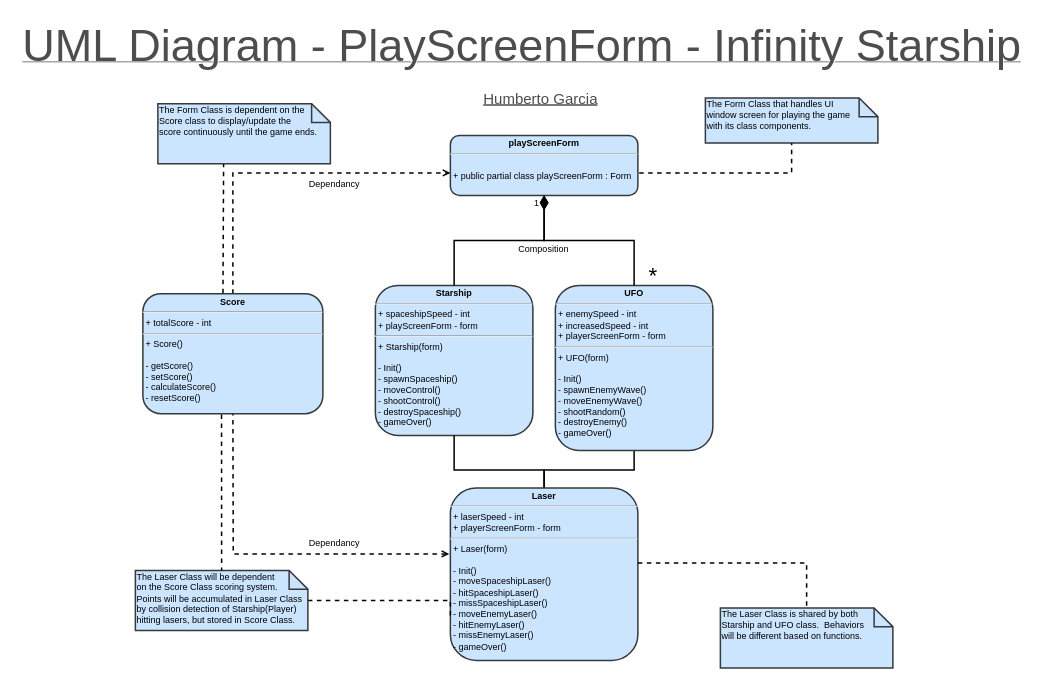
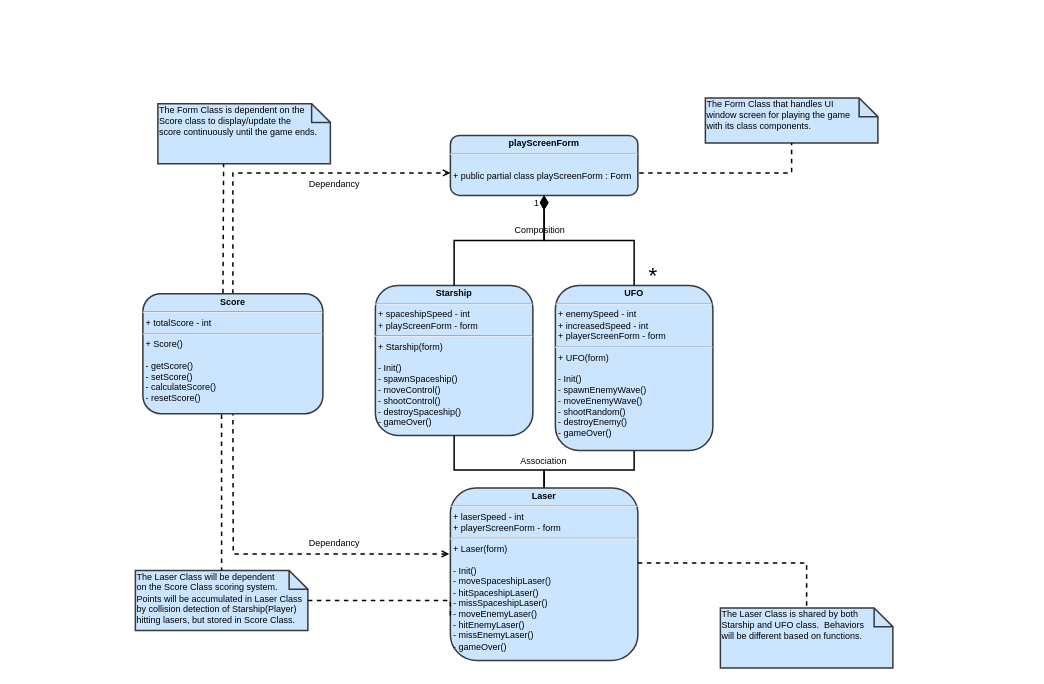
- <mxCell id="23" value="&lt;font style=&quot;font-size: 60px;&quot;&gt;UML Diagram - PlayScreenForm - Infinity Starship&lt;/font&gt;" style="text;html=1;align=center;verticalAlign=middle;resizable=0;points=[];autosize=1;strokeColor=none;fillColor=none;fontSize=12;labelBackgroundColor=none;fontStyle=4;horizontal=1;labelBorderColor=none;spacingTop=0;fontColor=#4D4D4D;" parent="1" vertex="1"><mxGeometry x="20" y="20" width="1350" height="80" as="geometry" /></mxCell>
- <mxCell id="24" value="&lt;font style=&quot;font-size: 20px;&quot;&gt;Humberto Garcia&lt;/font&gt;" style="text;html=1;align=center;verticalAlign=middle;resizable=0;points=[];autosize=1;strokeColor=none;fillColor=none;fontSize=20;labelBackgroundColor=none;fontStyle=4;horizontal=1;labelBorderColor=none;spacingTop=0;fontColor=#4D4D4D;" parent="1" vertex="1"><mxGeometry x="630" y="110" width="180" height="40" as="geometry" /></mxCell>
- <mxCell id="25" value="Composition" style="text;html=1;align=center;verticalAlign=middle;resizable=0;points=[];autosize=1;strokeColor=none;fillColor=none;" vertex="1" parent="1"><mxGeometry x="679" y="317" width="90" height="30" as="geometry" /></mxCell>
+ <mxCell id="25" value="Composition" style="text;html=1;align=center;verticalAlign=middle;resizable=0;points=[];autosize=1;strokeColor=none;fillColor=none;" vertex="1" parent="1"><mxGeometry x="674" y="292" width="90" height="30" as="geometry" /></mxCell>
+ <mxCell id="26" value="Association" style="text;html=1;align=center;verticalAlign=middle;resizable=0;points=[];autosize=1;strokeColor=none;fillColor=none;" vertex="1" parent="1"><mxGeometry x="684" y="600" width="80" height="30" as="geometry" /></mxCell>
